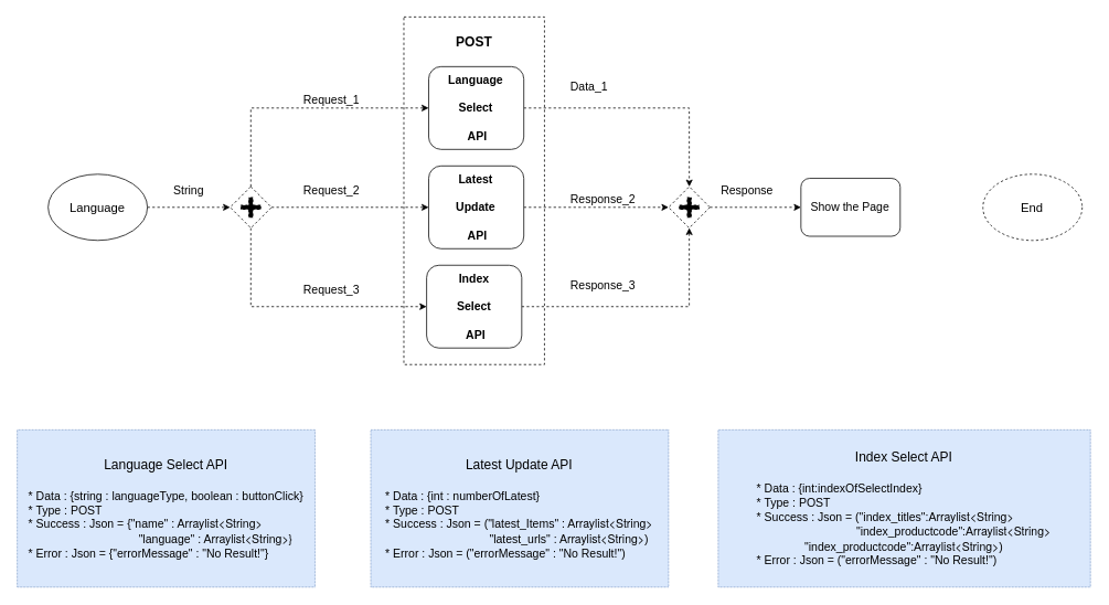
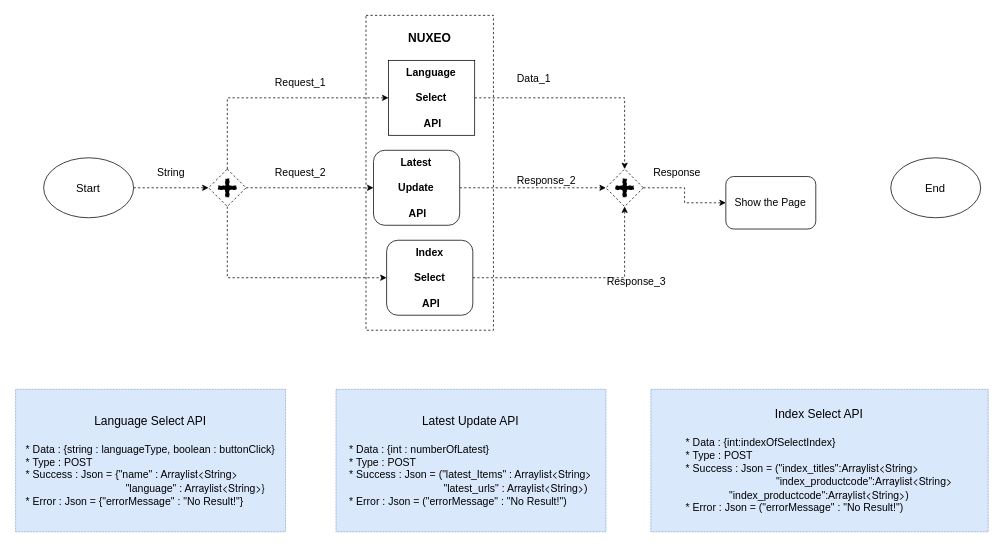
- <mxCell id="7" value="&lt;b&gt;&lt;font style=&quot;font-size: 16px&quot;&gt;POST&lt;/font&gt;&lt;/b&gt;" style="text;html=1;align=center;verticalAlign=middle;resizable=0;points=[];autosize=1;" vertex="1" parent="1"><mxGeometry x="537.41" y="40" width="70" height="20" as="geometry" /></mxCell>
+ <mxCell id="7" value="&lt;b&gt;&lt;font style=&quot;font-size: 16px&quot;&gt;NUXEO&lt;/font&gt;&lt;/b&gt;" style="text;html=1;align=center;verticalAlign=middle;resizable=0;points=[];autosize=1;" vertex="1" parent="1"><mxGeometry x="537.41" y="40" width="70" height="20" as="geometry" /></mxCell>
- <mxCell id="20" value="Request_1" style="text;html=1;strokeColor=none;fillColor=none;align=center;verticalAlign=middle;whiteSpace=wrap;rounded=0;fontSize=14;" vertex="1" parent="1"><mxGeometry x="380" y="110" width="40" height="20" as="geometry" /></mxCell>
+ <mxCell id="20" value="Request_1" style="text;html=1;strokeColor=none;fillColor=none;align=center;verticalAlign=middle;whiteSpace=wrap;rounded=0;fontSize=14;" vertex="1" parent="1"><mxGeometry x="380" y="100" width="40" height="20" as="geometry" /></mxCell>
- <mxCell id="6" value="&lt;span style=&quot;font-size: 14px&quot;&gt;&lt;b&gt;Language&lt;br&gt;&lt;br&gt;Select&lt;br&gt;&lt;br&gt;&amp;nbsp;API&lt;/b&gt;&lt;/span&gt;" style="rounded=1;whiteSpace=wrap;html=1;fontSize=12;glass=0;strokeWidth=1;shadow=0;" vertex="1" parent="1"><mxGeometry x="517.41" y="80" width="115" height="100" as="geometry" /></mxCell>
+ <mxCell id="6" value="&lt;span style=&quot;font-size: 14px&quot;&gt;&lt;b&gt;Language&lt;br&gt;&lt;br&gt;Select&lt;br&gt;&lt;br&gt;&amp;nbsp;API&lt;/b&gt;&lt;/span&gt;" style="whiteSpace=wrap;html=1;fontSize=12;glass=0;strokeWidth=1;shadow=0;rounded=0;" vertex="1" parent="1"><mxGeometry x="517.41" y="80" width="115" height="100" as="geometry" /></mxCell>
- <mxCell id="3" value="Language" style="ellipse;whiteSpace=wrap;html=1;fontSize=15;" vertex="1" parent="1"><mxGeometry x="57.41" y="210" width="120" height="80" as="geometry" /></mxCell>
+ <mxCell id="3" value="Start" style="ellipse;whiteSpace=wrap;html=1;fontSize=15;" vertex="1" parent="1"><mxGeometry x="57.41" y="210" width="120" height="80" as="geometry" /></mxCell>
- <mxCell id="9" value="&lt;span style=&quot;font-size: 14px&quot;&gt;&lt;b&gt;Latest&lt;br&gt;&lt;br&gt;Update&lt;br&gt;&lt;br&gt;&amp;nbsp;API&lt;/b&gt;&lt;/span&gt;" style="rounded=1;whiteSpace=wrap;html=1;fontSize=12;glass=0;strokeWidth=1;shadow=0;" vertex="1" parent="1"><mxGeometry x="517.41" y="200" width="115" height="100" as="geometry" /></mxCell>
+ <mxCell id="9" value="&lt;span style=&quot;font-size: 14px&quot;&gt;&lt;b&gt;Latest&lt;br&gt;&lt;br&gt;Update&lt;br&gt;&lt;br&gt;&amp;nbsp;API&lt;/b&gt;&lt;/span&gt;" style="rounded=1;whiteSpace=wrap;html=1;fontSize=12;glass=0;strokeWidth=1;shadow=0;" vertex="1" parent="1"><mxGeometry x="497.41" y="200" width="115" height="100" as="geometry" /></mxCell>
- <mxCell id="12" value="Show the Page" style="rounded=1;whiteSpace=wrap;html=1;fontSize=14;" vertex="1" parent="1"><mxGeometry x="967.41" y="215" width="120" height="70" as="geometry" /></mxCell>
+ <mxCell id="12" value="Show the Page" style="rounded=1;whiteSpace=wrap;html=1;fontSize=14;" vertex="1" parent="1"><mxGeometry x="967.41" y="235" width="120" height="70" as="geometry" /></mxCell>
- <mxCell id="19" value="End" style="ellipse;whiteSpace=wrap;html=1;fontSize=15;dashed=1;" vertex="1" parent="1"><mxGeometry x="1187.41" y="210" width="120" height="80" as="geometry" /></mxCell>
+ <mxCell id="19" value="End" style="ellipse;whiteSpace=wrap;html=1;fontSize=15;" vertex="1" parent="1"><mxGeometry x="1187.41" y="210" width="120" height="80" as="geometry" /></mxCell>
- <mxCell id="27" value="Response_3" style="text;html=1;fontSize=14;" vertex="1" parent="1"><mxGeometry x="687.41" y="330" width="100" height="30" as="geometry" /></mxCell>
+ <mxCell id="27" value="Response_3" style="text;html=1;fontSize=14;" vertex="1" parent="1"><mxGeometry x="807.41" y="360" width="100" height="30" as="geometry" /></mxCell>
- <mxCell id="22" value="Request_3" style="text;html=1;strokeColor=none;fillColor=none;align=center;verticalAlign=middle;whiteSpace=wrap;rounded=0;fontSize=14;" vertex="1" parent="1"><mxGeometry x="380" y="340" width="40" height="20" as="geometry" /></mxCell>
